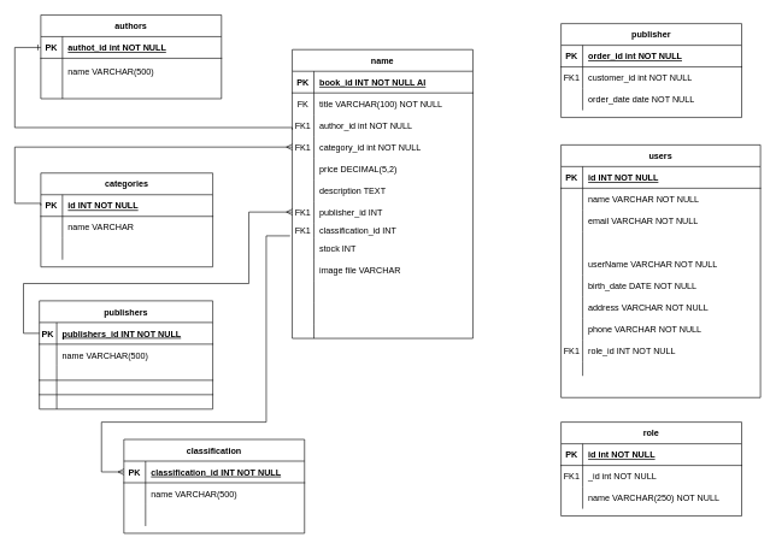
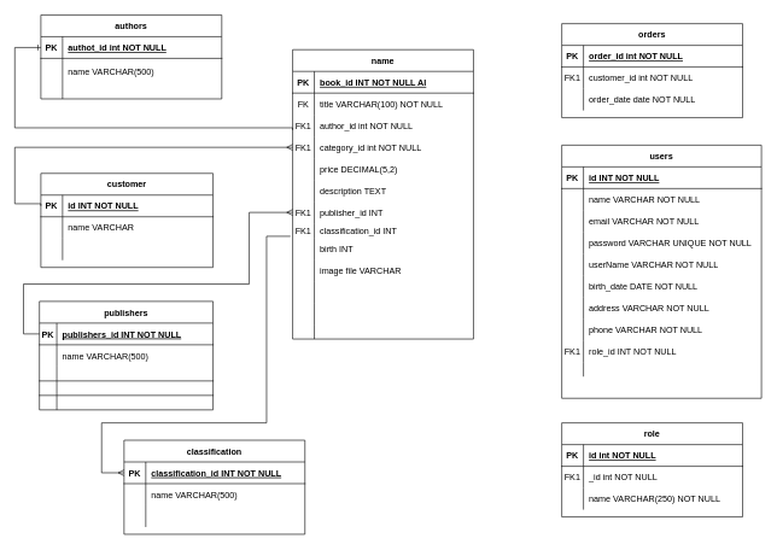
- <mxCell id="2" value="publisher" style="shape=table;startSize=30;container=1;collapsible=1;childLayout=tableLayout;fixedRows=1;rowLines=0;fontStyle=1;align=center;resizeLast=1;" parent="1" vertex="1"><mxGeometry x="776" y="32" width="250" height="130" as="geometry" /></mxCell>
+ <mxCell id="2" value="orders" style="shape=table;startSize=30;container=1;collapsible=1;childLayout=tableLayout;fixedRows=1;rowLines=0;fontStyle=1;align=center;resizeLast=1;" parent="1" vertex="1"><mxGeometry x="776" y="32" width="250" height="130" as="geometry" /></mxCell>
- <mxCell id="83" value="categories" style="shape=table;startSize=30;container=1;collapsible=1;childLayout=tableLayout;fixedRows=1;rowLines=0;fontStyle=1;align=center;resizeLast=1;" parent="1" vertex="1"><mxGeometry x="56" y="239" width="238" height="130" as="geometry"><mxRectangle x="60" y="411" width="108" height="30" as="alternateBounds" /></mxGeometry></mxCell>
+ <mxCell id="83" value="customer" style="shape=table;startSize=30;container=1;collapsible=1;childLayout=tableLayout;fixedRows=1;rowLines=0;fontStyle=1;align=center;resizeLast=1;" parent="1" vertex="1"><mxGeometry x="56" y="239" width="238" height="130" as="geometry"><mxRectangle x="60" y="411" width="108" height="30" as="alternateBounds" /></mxGeometry></mxCell>
+ <mxCell id="64" value="password VARCHAR UNIQUE NOT NULL" style="shape=partialRectangle;overflow=hidden;connectable=0;fillColor=none;top=0;left=0;bottom=0;right=0;align=left;spacingLeft=6;" parent="62" vertex="1"><mxGeometry x="30" width="246" height="30" as="geometry"><mxRectangle width="246" height="30" as="alternateBounds" /></mxGeometry></mxCell>
- <mxCell id="39" value="stock INT" style="shape=partialRectangle;overflow=hidden;connectable=0;fillColor=none;top=0;left=0;bottom=0;right=0;align=left;spacingLeft=6;" parent="37" vertex="1"><mxGeometry x="30" width="220" height="30" as="geometry"><mxRectangle width="220" height="30" as="alternateBounds" /></mxGeometry></mxCell>
+ <mxCell id="39" value="birth INT" style="shape=partialRectangle;overflow=hidden;connectable=0;fillColor=none;top=0;left=0;bottom=0;right=0;align=left;spacingLeft=6;" parent="37" vertex="1"><mxGeometry x="30" width="220" height="30" as="geometry"><mxRectangle width="220" height="30" as="alternateBounds" /></mxGeometry></mxCell>
